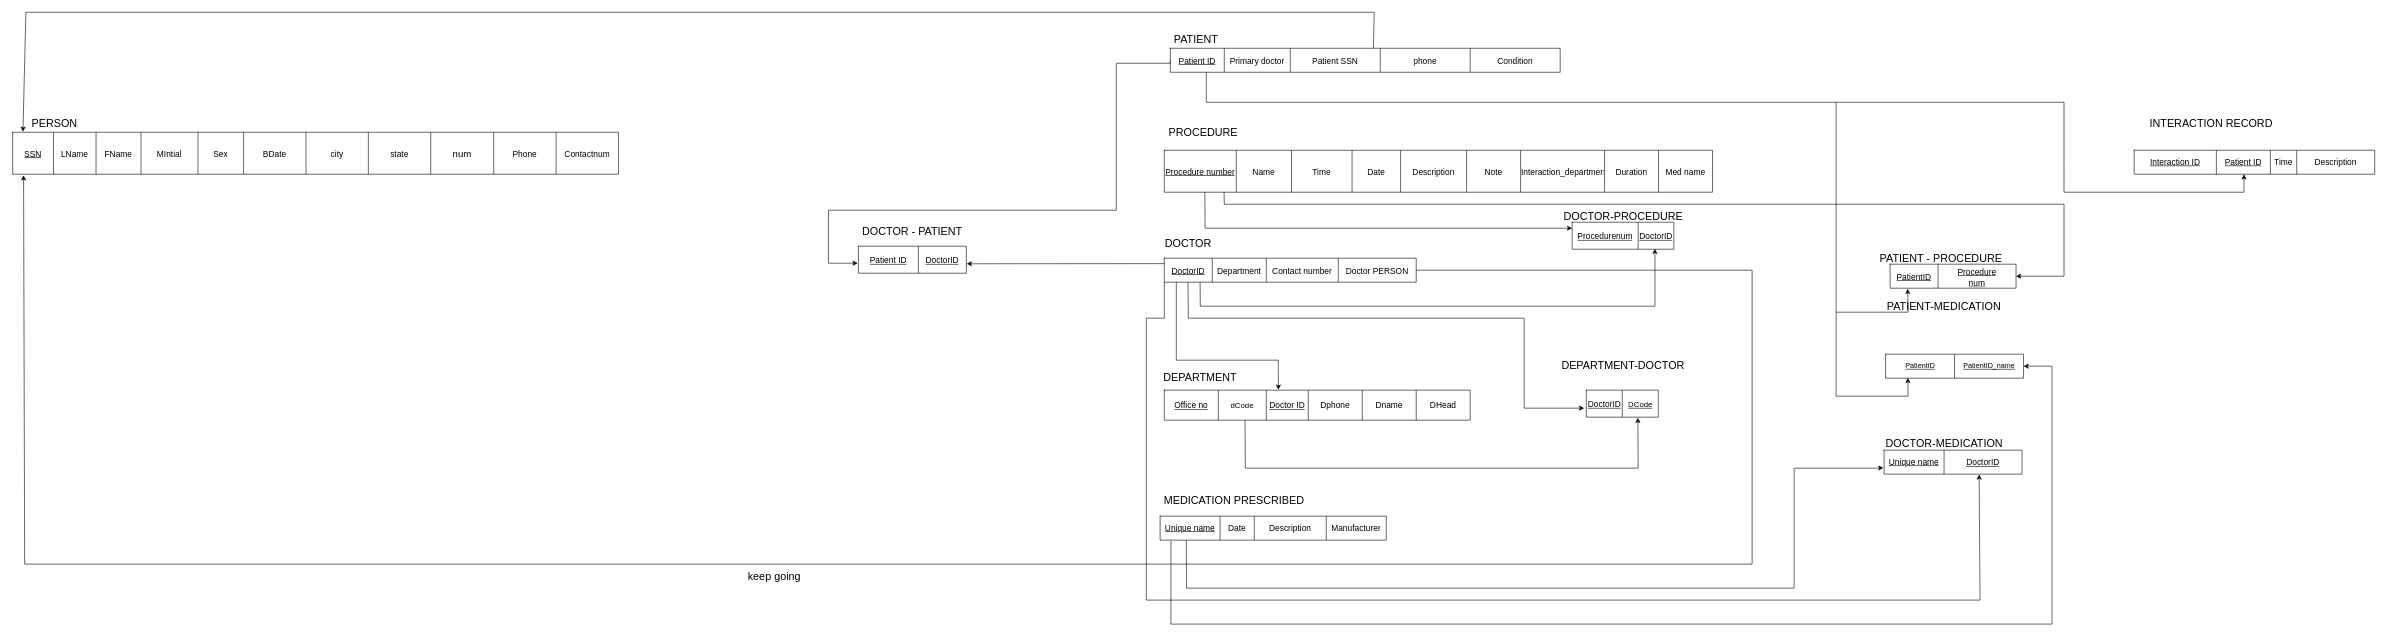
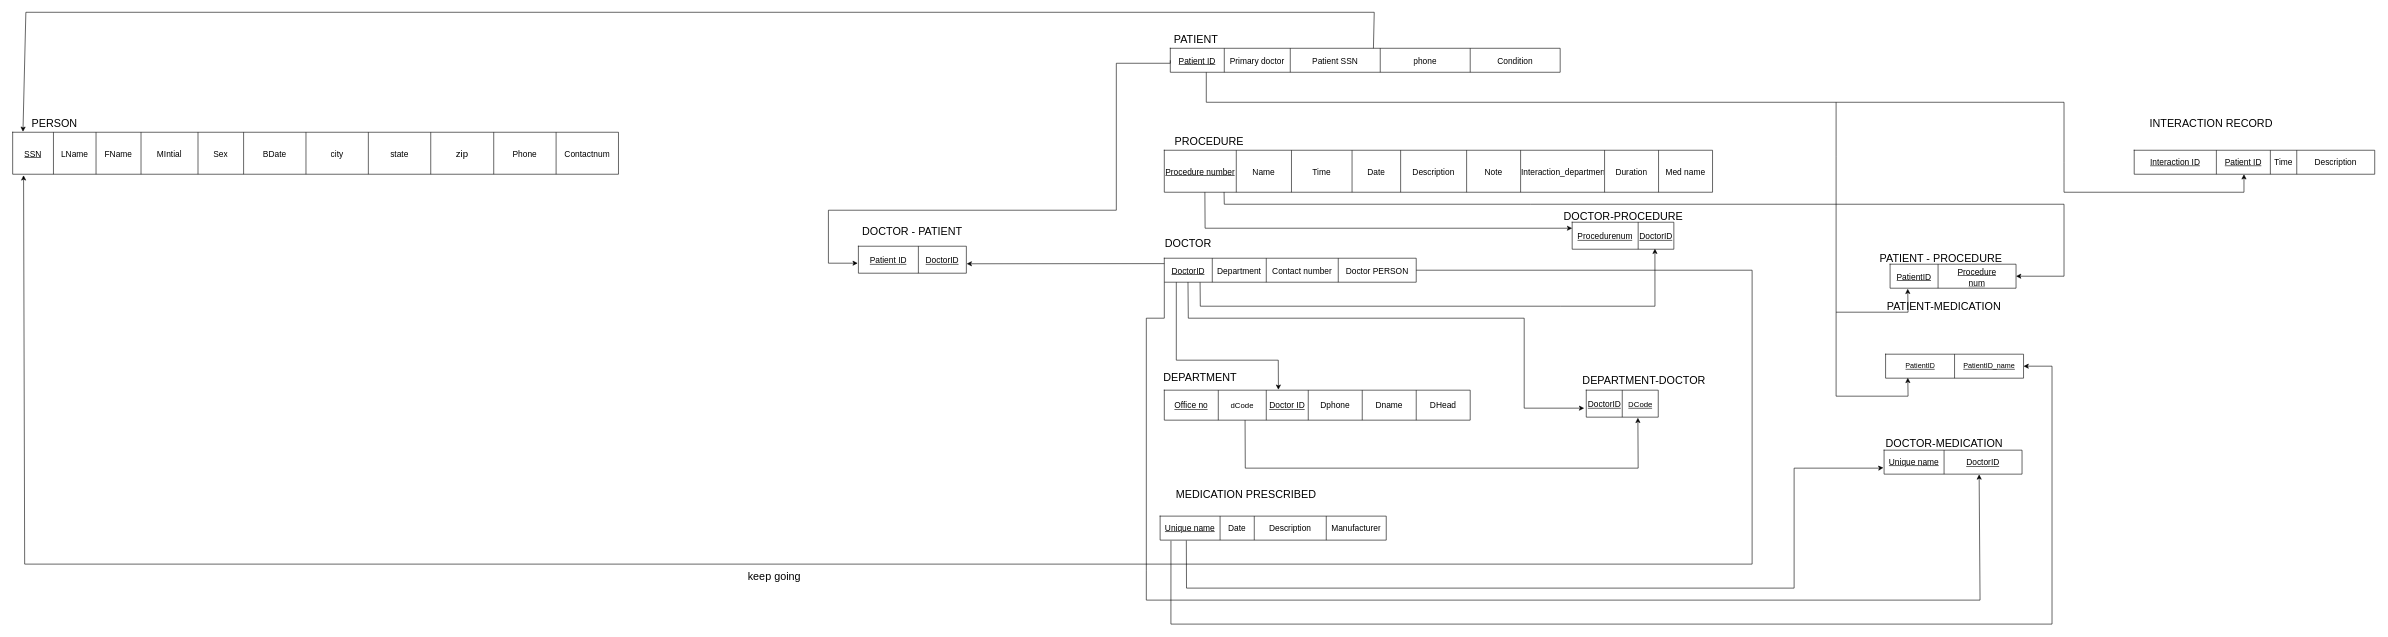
- <mxCell id="6" value="PROCEDURE" style="text;strokeColor=none;align=center;fillColor=none;html=1;verticalAlign=middle;whiteSpace=wrap;rounded=0;fontSize=18;" parent="1" vertex="1"><mxGeometry x="1890" y="205" width="230" height="30" as="geometry" /></mxCell>
+ <mxCell id="6" value="PROCEDURE" style="text;strokeColor=none;align=center;fillColor=none;html=1;verticalAlign=middle;whiteSpace=wrap;rounded=0;fontSize=18;" parent="1" vertex="1"><mxGeometry x="1900" y="220" width="230" height="30" as="geometry" /></mxCell>
- <mxCell id="31" value="&lt;font size=&quot;3&quot;&gt;num&lt;/font&gt;" style="shape=partialRectangle;html=1;whiteSpace=wrap;connectable=0;strokeColor=inherit;overflow=hidden;fillColor=none;top=0;left=0;bottom=0;right=0;pointerEvents=1;fontSize=18;" parent="22" vertex="1"><mxGeometry x="697" width="105" height="70" as="geometry"><mxRectangle width="105" height="70" as="alternateBounds" /></mxGeometry></mxCell>
+ <mxCell id="31" value="&lt;font size=&quot;3&quot;&gt;zip&lt;/font&gt;" style="shape=partialRectangle;html=1;whiteSpace=wrap;connectable=0;strokeColor=inherit;overflow=hidden;fillColor=none;top=0;left=0;bottom=0;right=0;pointerEvents=1;fontSize=18;" parent="22" vertex="1"><mxGeometry x="697" width="105" height="70" as="geometry"><mxRectangle width="105" height="70" as="alternateBounds" /></mxGeometry></mxCell>
- <mxCell id="81" value="DEPARTMENT-DOCTOR" style="text;strokeColor=none;align=center;fillColor=none;html=1;verticalAlign=middle;whiteSpace=wrap;rounded=0;fontSize=18;" parent="1" vertex="1"><mxGeometry x="2585" y="595" width="240" height="30" as="geometry" /></mxCell>
+ <mxCell id="81" value="DEPARTMENT-DOCTOR" style="text;strokeColor=none;align=center;fillColor=none;html=1;verticalAlign=middle;whiteSpace=wrap;rounded=0;fontSize=18;" parent="1" vertex="1"><mxGeometry x="2620" y="620" width="240" height="30" as="geometry" /></mxCell>
- <mxCell id="52" value="&lt;font style=&quot;font-size: 18px;&quot;&gt;MEDICATION PRESCRIBED&lt;/font&gt;" style="text;strokeColor=none;align=center;fillColor=none;html=1;verticalAlign=middle;whiteSpace=wrap;rounded=0;fontSize=14;" parent="1" vertex="1"><mxGeometry x="1930" y="810" width="253" height="50" as="geometry" /></mxCell>
+ <mxCell id="52" value="&lt;font style=&quot;font-size: 18px;&quot;&gt;MEDICATION PRESCRIBED&lt;/font&gt;" style="text;strokeColor=none;align=center;fillColor=none;html=1;verticalAlign=middle;whiteSpace=wrap;rounded=0;fontSize=14;" parent="1" vertex="1"><mxGeometry x="1950" y="800" width="253" height="50" as="geometry" /></mxCell>
